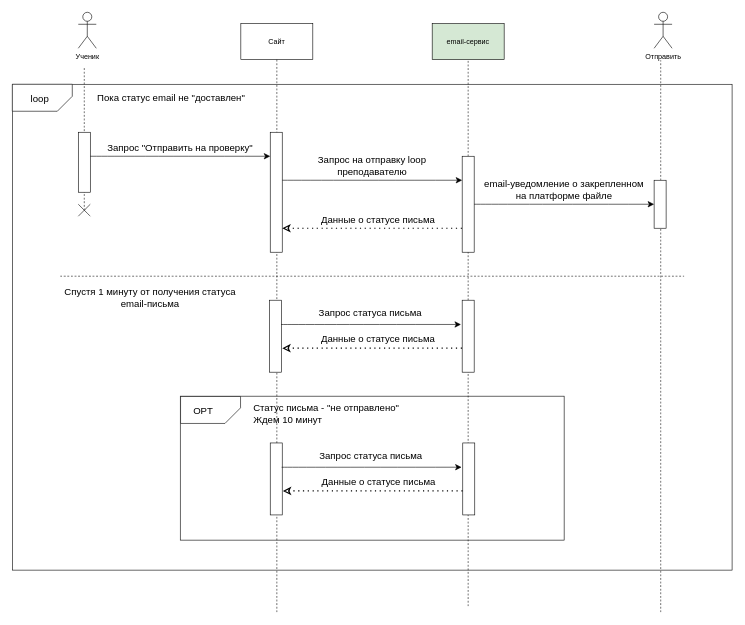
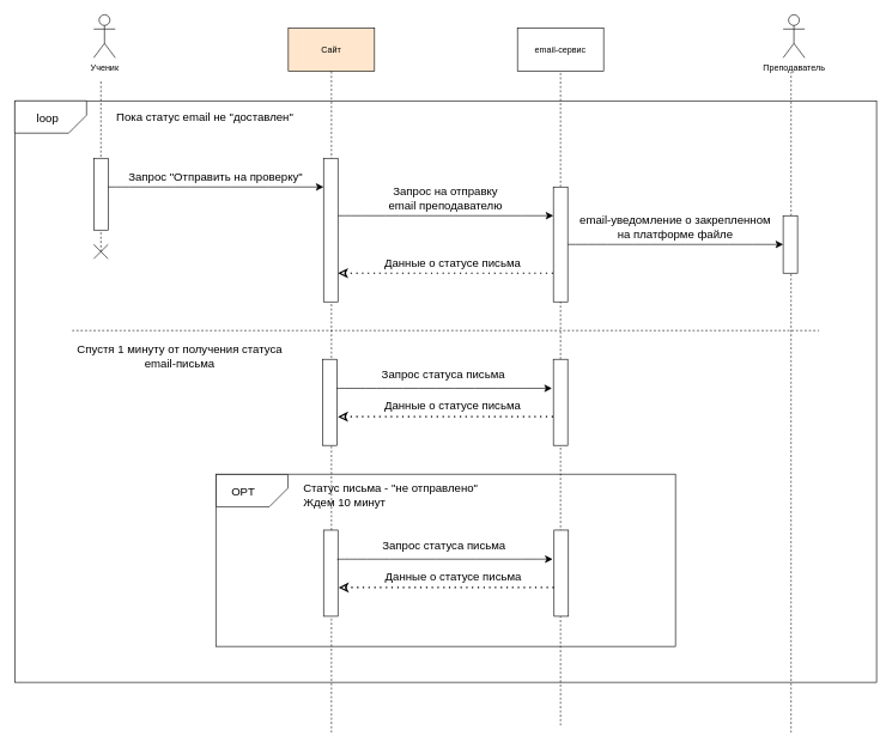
- <mxCell id="5" value="Сайт" style="rounded=0;whiteSpace=wrap;html=1;" vertex="1" parent="1"><mxGeometry x="401" y="39" width="120" height="60" as="geometry" /></mxCell>
+ <mxCell id="5" value="Сайт" style="rounded=0;whiteSpace=wrap;html=1;fillColor=#ffe6cc;" vertex="1" parent="1"><mxGeometry x="401" y="39" width="120" height="60" as="geometry" /></mxCell>
- <mxCell id="6" value="email-сервис" style="rounded=0;whiteSpace=wrap;html=1;fillColor=#d5e8d4;" vertex="1" parent="1"><mxGeometry x="720" y="39" width="120" height="60" as="geometry" /></mxCell>
+ <mxCell id="6" value="email-сервис" style="rounded=0;whiteSpace=wrap;html=1;" vertex="1" parent="1"><mxGeometry x="720" y="39" width="120" height="60" as="geometry" /></mxCell>
- <mxCell id="4" value="Отправить" style="shape=umlActor;verticalLabelPosition=bottom;verticalAlign=top;html=1;outlineConnect=0;" vertex="1" parent="1"><mxGeometry x="1090" y="20" width="30" height="60" as="geometry" /></mxCell>
+ <mxCell id="4" value="Преподаватель" style="shape=umlActor;verticalLabelPosition=bottom;verticalAlign=top;html=1;outlineConnect=0;" vertex="1" parent="1"><mxGeometry x="1090" y="20" width="30" height="60" as="geometry" /></mxCell>
- <mxCell id="18" value="Запрос на отправку loop преподавателю" style="text;html=1;align=center;verticalAlign=middle;whiteSpace=wrap;rounded=0;fontSize=16;" vertex="1" parent="1"><mxGeometry x="525" y="260" width="190" height="30" as="geometry" /></mxCell>
+ <mxCell id="18" value="Запрос на отправку email преподавателю" style="text;html=1;align=center;verticalAlign=middle;whiteSpace=wrap;rounded=0;fontSize=16;" vertex="1" parent="1"><mxGeometry x="525" y="260" width="190" height="30" as="geometry" /></mxCell>
